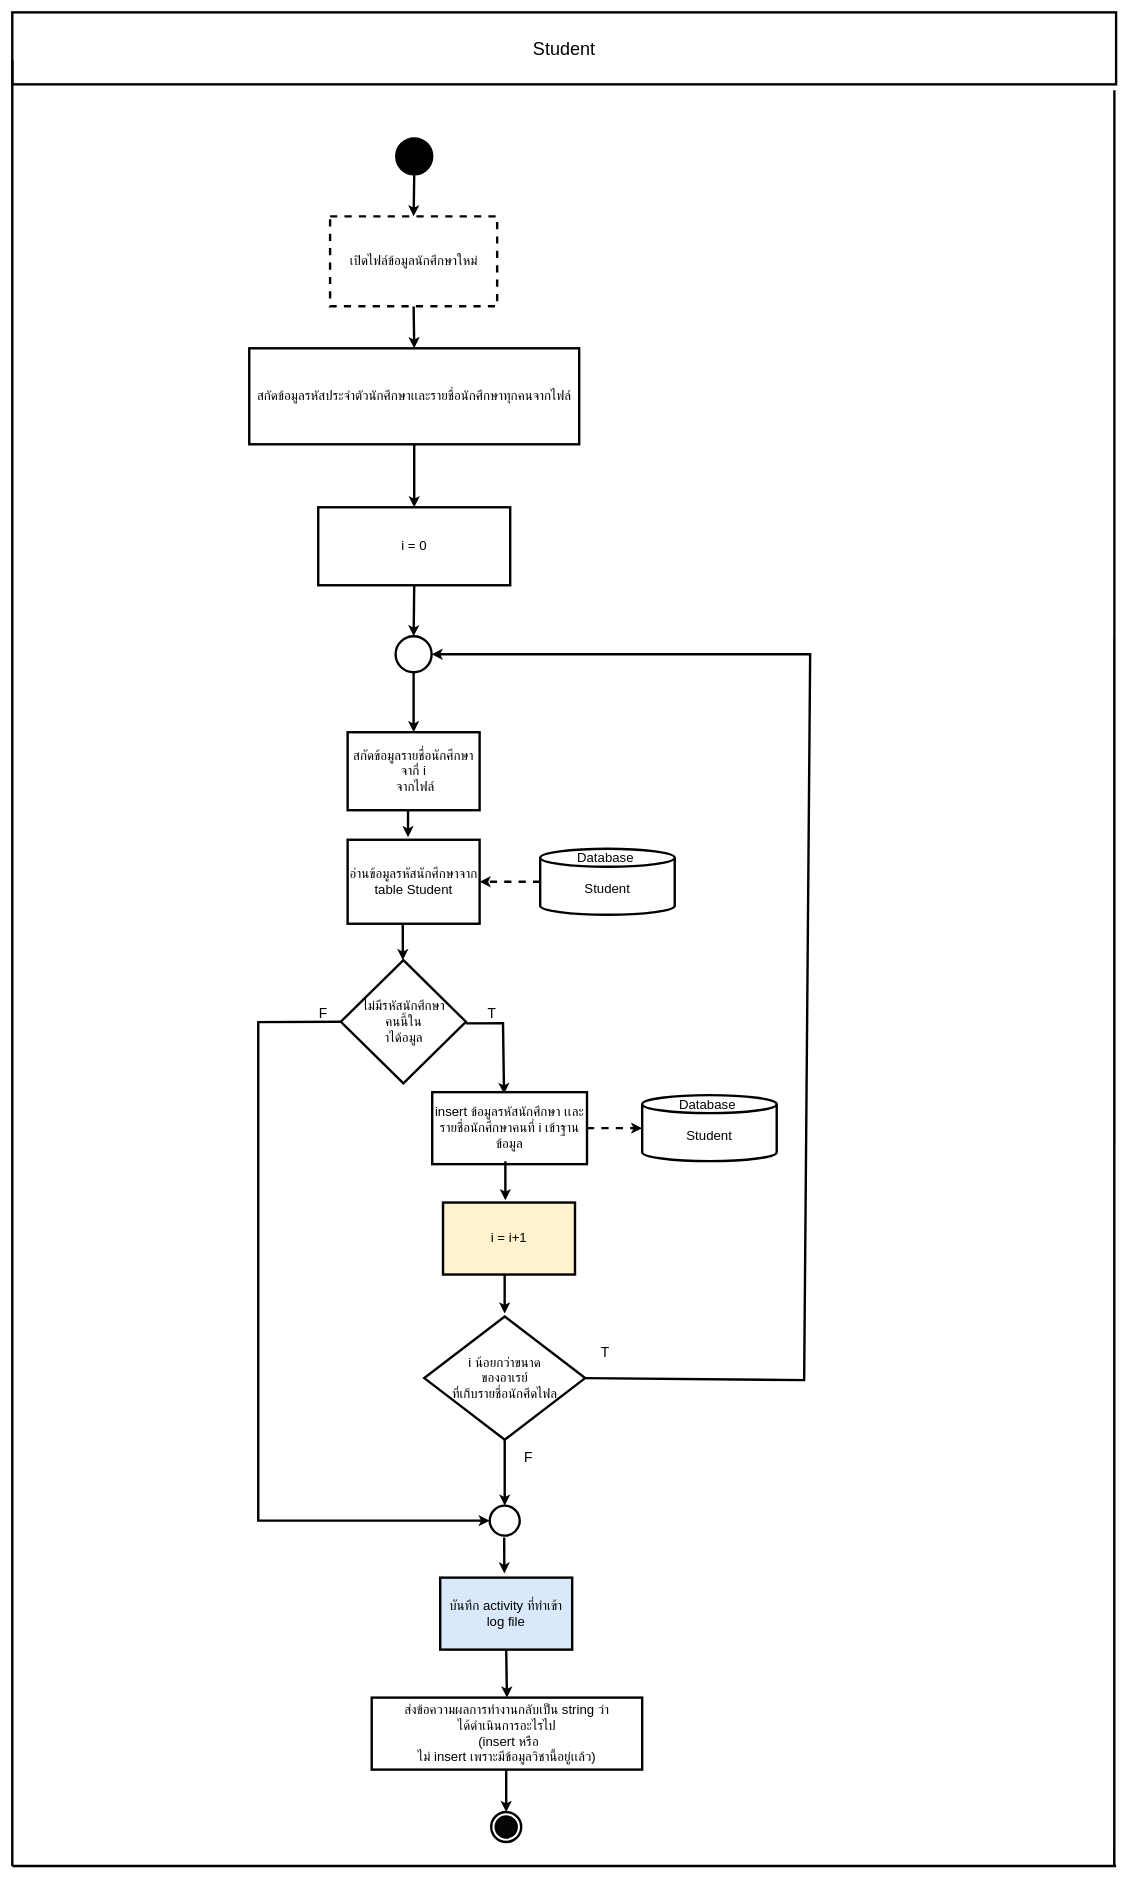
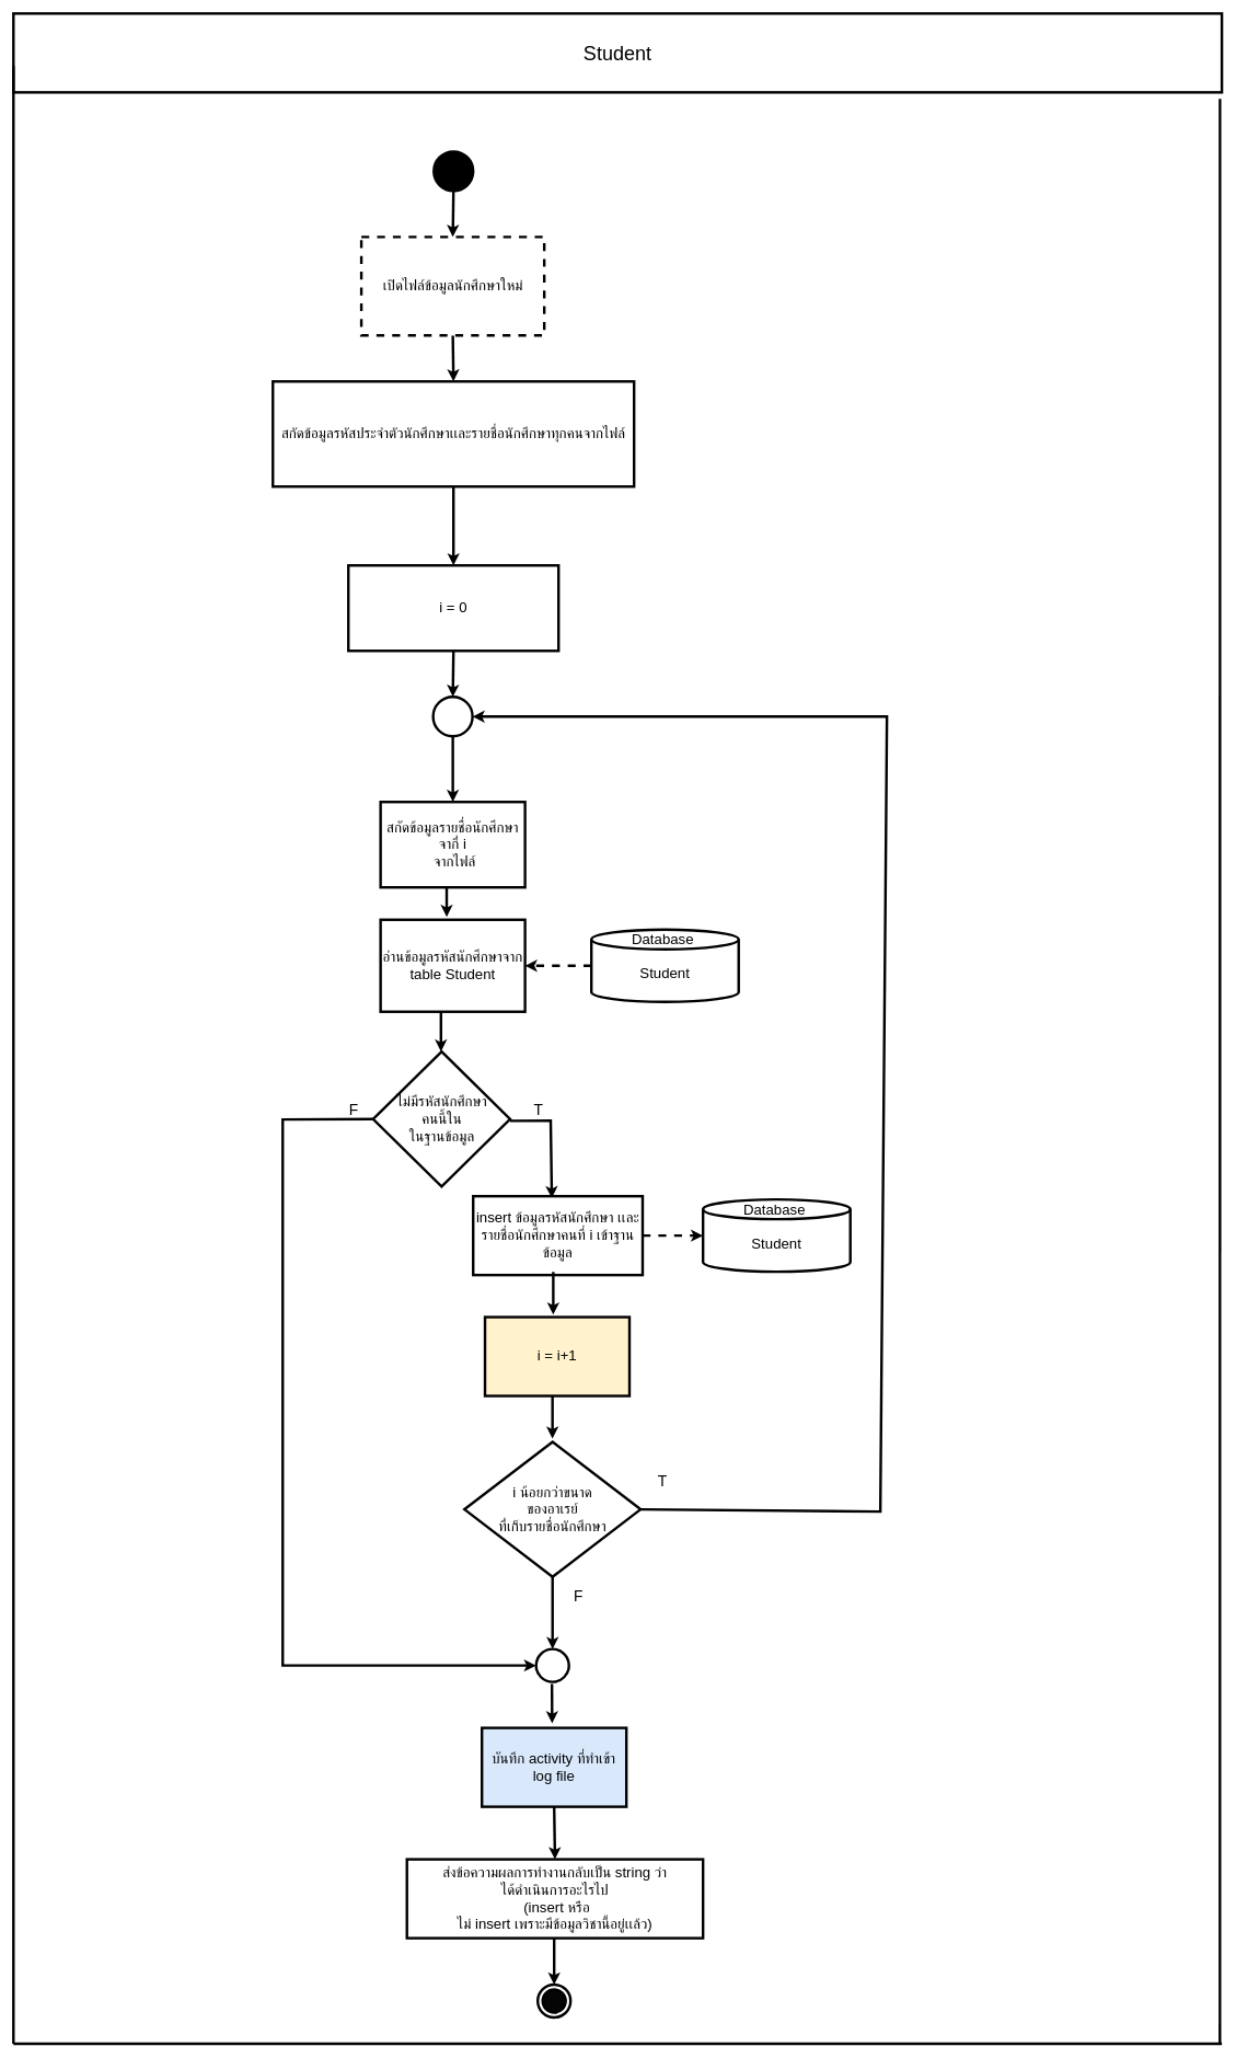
- <mxCell id="33" value="&lt;font style=&quot;font-size: 22px;&quot;&gt;i = 0&lt;/font&gt;" style="rounded=0;whiteSpace=wrap;html=1;strokeWidth=4;" parent="1" vertex="1"><mxGeometry x="530" y="845" width="320" height="130" as="geometry" /></mxCell>
+ <mxCell id="33" value="&lt;font style=&quot;font-size: 22px;&quot;&gt;i = 0&lt;/font&gt;" style="rounded=0;whiteSpace=wrap;html=1;strokeWidth=4;" parent="1" vertex="1"><mxGeometry x="530" y="860" width="320" height="130" as="geometry" /></mxCell>
- <mxCell id="15" value="&lt;font style=&quot;font-size: 22px;&quot;&gt;ไม่มีรหัสนักศึกษา&lt;br&gt;คนนี้ใน&lt;br&gt;าได้อมูล&lt;/font&gt;" style="rhombus;whiteSpace=wrap;html=1;strokeWidth=4;" parent="1" vertex="1"><mxGeometry x="567.68" y="1600" width="208.5" height="205.25" as="geometry" /></mxCell>
+ <mxCell id="15" value="&lt;font style=&quot;font-size: 22px;&quot;&gt;ไม่มีรหัสนักศึกษา&lt;br&gt;คนนี้ใน&lt;br&gt;ในฐานข้อมูล&lt;/font&gt;" style="rhombus;whiteSpace=wrap;html=1;strokeWidth=4;" parent="1" vertex="1"><mxGeometry x="567.68" y="1600" width="208.5" height="205.25" as="geometry" /></mxCell>
- <mxCell id="38" value="&lt;font style=&quot;font-size: 22px;&quot;&gt;i น้อยกว่าขนาด&lt;br style=&quot;border-color: var(--border-color);&quot;&gt;ของอาเรย์&lt;br style=&quot;border-color: var(--border-color);&quot;&gt;ที่เก็บรายชื่อนักศึดไฟล&lt;/font&gt;" style="rhombus;whiteSpace=wrap;html=1;strokeWidth=4;" parent="1" vertex="1"><mxGeometry x="706.75" y="2194" width="268.18" height="205.25" as="geometry" /></mxCell>
+ <mxCell id="38" value="&lt;font style=&quot;font-size: 22px;&quot;&gt;i น้อยกว่าขนาด&lt;br style=&quot;border-color: var(--border-color);&quot;&gt;ของอาเรย์&lt;br style=&quot;border-color: var(--border-color);&quot;&gt;ที่เก็บรายชื่อนักศึกษา&lt;/font&gt;" style="rhombus;whiteSpace=wrap;html=1;strokeWidth=4;" parent="1" vertex="1"><mxGeometry x="706.75" y="2194" width="268.18" height="205.25" as="geometry" /></mxCell>
